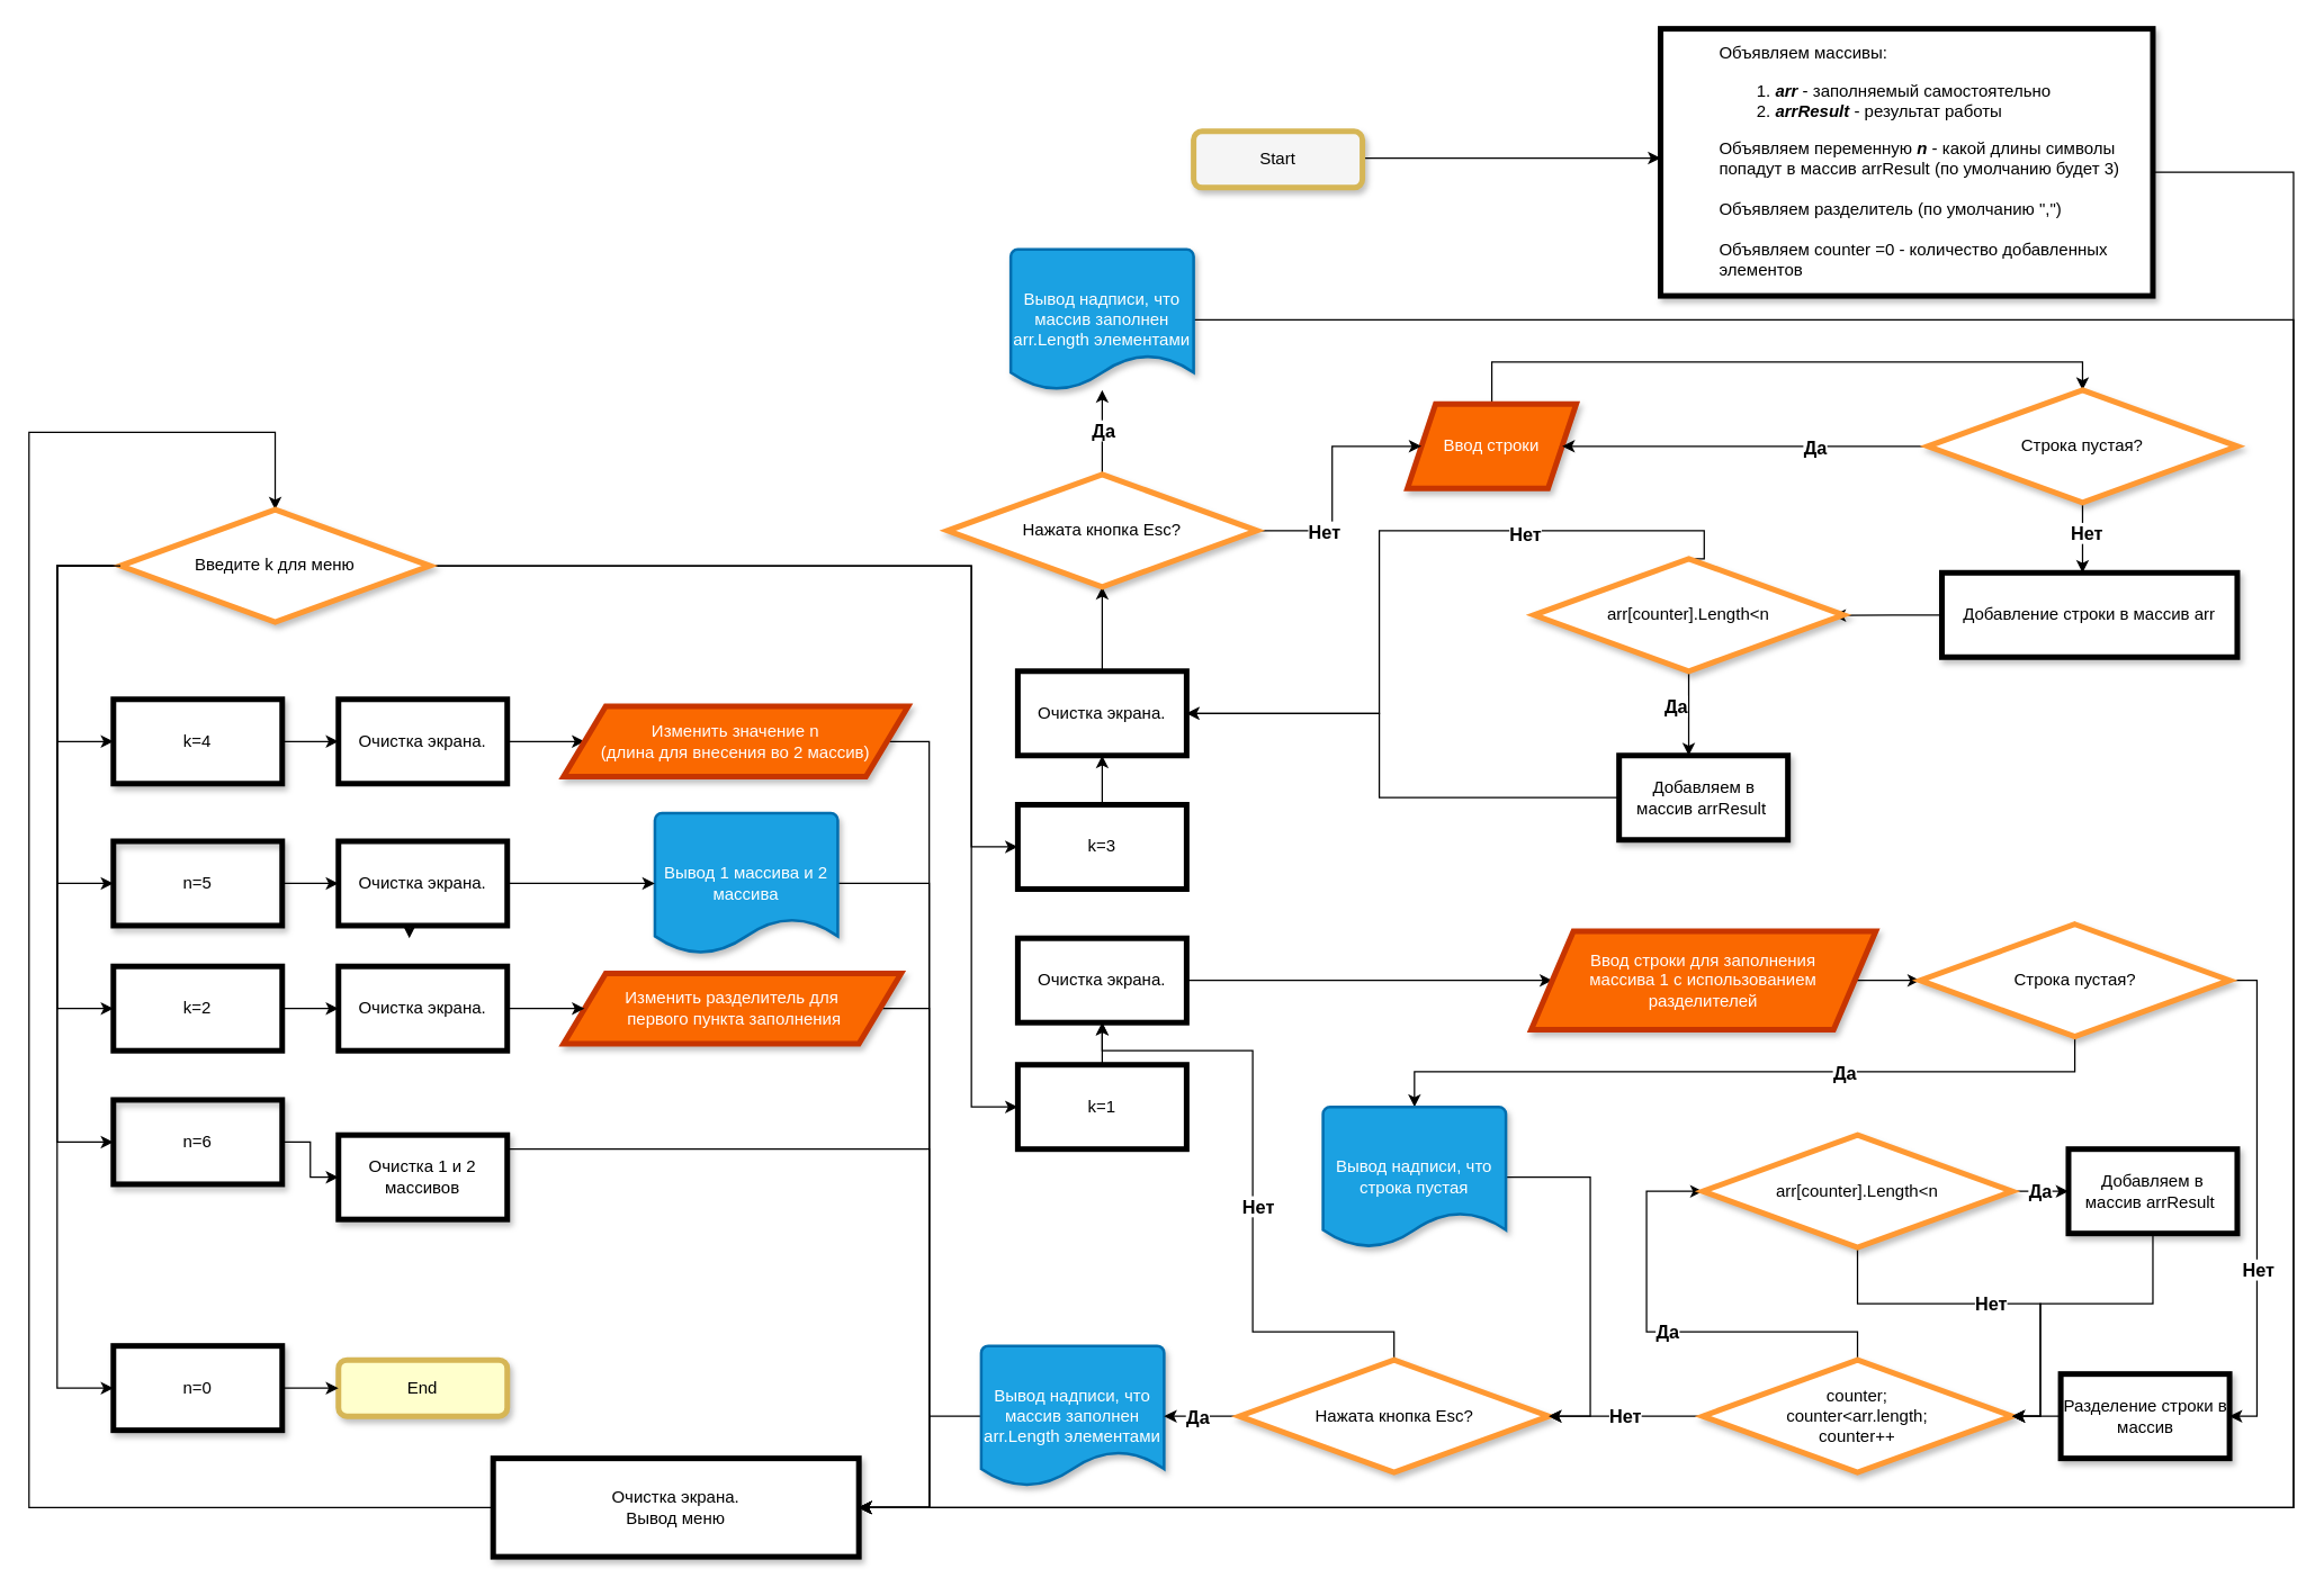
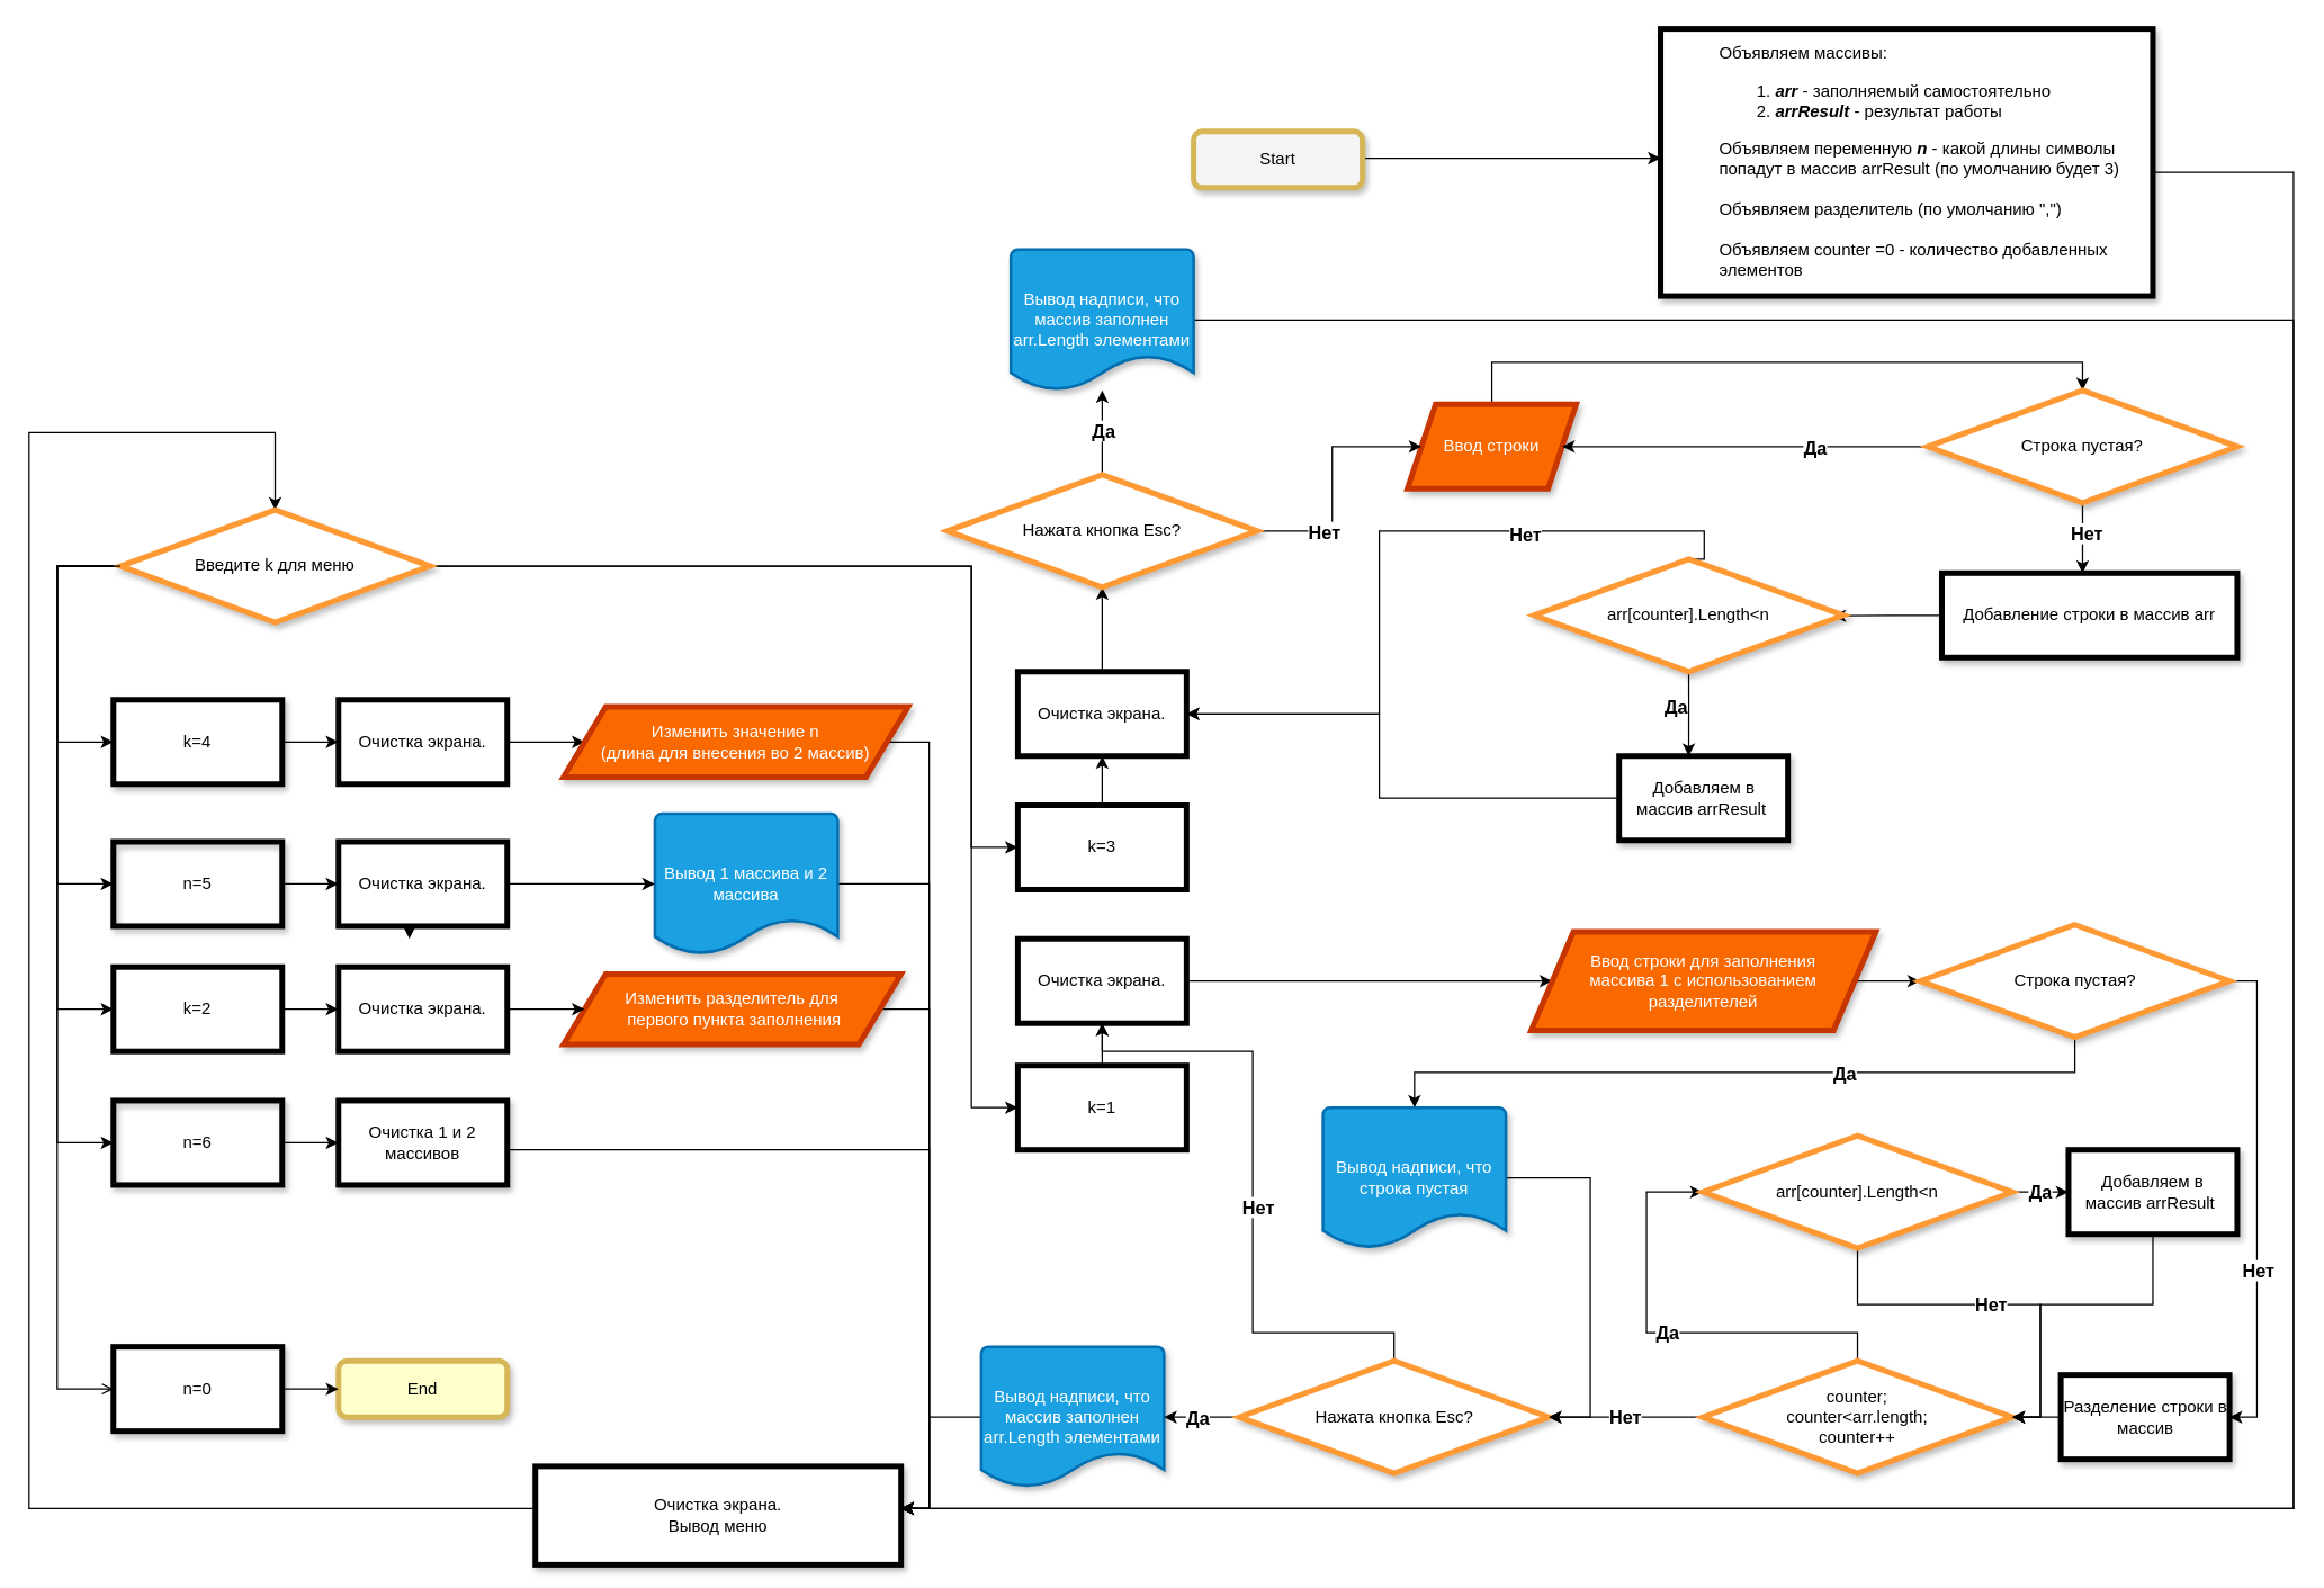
- <mxCell id="79" value="Очистка 1 и 2 массивов" style="rounded=0;whiteSpace=wrap;html=1;strokeWidth=4;fillColor=default;shadow=1;" parent="1" vertex="1"><mxGeometry x="240" y="807" width="120" height="60" as="geometry" /></mxCell>
+ <mxCell id="79" value="Очистка 1 и 2 массивов" style="rounded=0;whiteSpace=wrap;html=1;strokeWidth=4;fillColor=default;shadow=1;" parent="1" vertex="1"><mxGeometry x="240" y="782" width="120" height="60" as="geometry" /></mxCell>
- <mxCell id="12" style="edgeStyle=orthogonalEdgeStyle;rounded=0;orthogonalLoop=1;jettySize=auto;html=1;" parent="1" source="14" target="22" edge="1"><mxGeometry relative="1" as="geometry"><Array as="points"><mxPoint x="40" y="402" /><mxPoint x="40" y="987" /></Array></mxGeometry></mxCell>
+ <mxCell id="12" style="edgeStyle=orthogonalEdgeStyle;rounded=0;orthogonalLoop=1;jettySize=auto;html=1;endArrow=open;" parent="1" source="14" target="22" edge="1"><mxGeometry relative="1" as="geometry"><Array as="points"><mxPoint x="40" y="402" /><mxPoint x="40" y="987" /></Array></mxGeometry></mxCell>
- <mxCell id="33" value="Очистка экрана.&lt;br&gt;Вывод меню" style="rounded=0;whiteSpace=wrap;html=1;strokeWidth=4;fillColor=default;shadow=1;" parent="1" vertex="1"><mxGeometry x="350" y="1037" width="260" height="70" as="geometry" /></mxCell>
+ <mxCell id="33" value="Очистка экрана.&lt;br&gt;Вывод меню" style="rounded=0;whiteSpace=wrap;html=1;strokeWidth=4;fillColor=default;shadow=1;" parent="1" vertex="1"><mxGeometry x="380" y="1042" width="260" height="70" as="geometry" /></mxCell>
